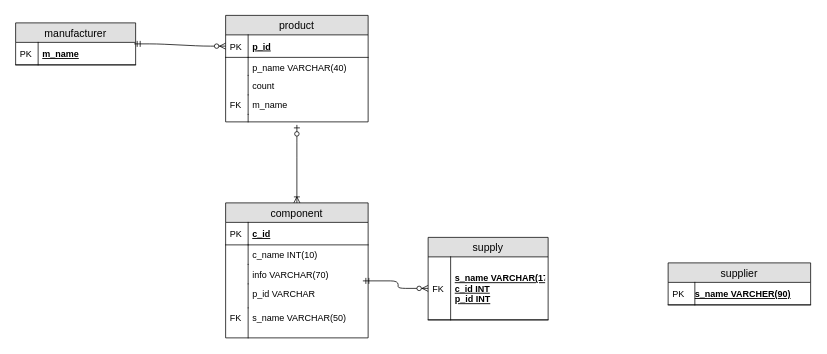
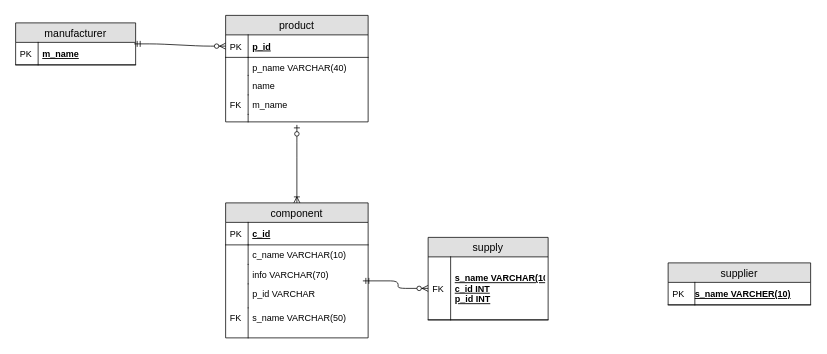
- <mxCell id="10" value="count" style="shape=partialRectangle;top=0;left=0;right=0;bottom=0;align=left;verticalAlign=top;fillColor=none;spacingLeft=34;spacingRight=4;overflow=hidden;rotatable=0;points=[[0,0.5],[1,0.5]];portConstraint=eastwest;dropTarget=0;fontSize=12;" vertex="1" parent="5"><mxGeometry y="80" width="190" height="26" as="geometry" /></mxCell>
+ <mxCell id="10" value="name" style="shape=partialRectangle;top=0;left=0;right=0;bottom=0;align=left;verticalAlign=top;fillColor=none;spacingLeft=34;spacingRight=4;overflow=hidden;rotatable=0;points=[[0,0.5],[1,0.5]];portConstraint=eastwest;dropTarget=0;fontSize=12;" vertex="1" parent="5"><mxGeometry y="80" width="190" height="26" as="geometry" /></mxCell>
- <mxCell id="19" value="c_name INT(10)" style="shape=partialRectangle;top=0;left=0;right=0;bottom=0;align=left;verticalAlign=top;fillColor=none;spacingLeft=34;spacingRight=4;overflow=hidden;rotatable=0;points=[[0,0.5],[1,0.5]];portConstraint=eastwest;dropTarget=0;fontSize=12;" vertex="1" parent="16"><mxGeometry y="56" width="190" height="26" as="geometry" /></mxCell>
+ <mxCell id="19" value="c_name VARCHAR(10)" style="shape=partialRectangle;top=0;left=0;right=0;bottom=0;align=left;verticalAlign=top;fillColor=none;spacingLeft=34;spacingRight=4;overflow=hidden;rotatable=0;points=[[0,0.5],[1,0.5]];portConstraint=eastwest;dropTarget=0;fontSize=12;" vertex="1" parent="16"><mxGeometry y="56" width="190" height="26" as="geometry" /></mxCell>
- <mxCell id="31" value="s_name VARCHAR(17)&#10;c_id INT&#10;p_id INT" style="shape=partialRectangle;top=0;left=0;right=0;bottom=1;align=left;verticalAlign=middle;fillColor=none;spacingLeft=34;spacingRight=4;overflow=hidden;rotatable=0;points=[[0,0.5],[1,0.5]];portConstraint=eastwest;dropTarget=0;fontStyle=5;fontSize=12;" vertex="1" parent="30"><mxGeometry y="26" width="160" height="84" as="geometry" /></mxCell>
+ <mxCell id="31" value="s_name VARCHAR(10)&#10;c_id INT&#10;p_id INT" style="shape=partialRectangle;top=0;left=0;right=0;bottom=1;align=left;verticalAlign=middle;fillColor=none;spacingLeft=34;spacingRight=4;overflow=hidden;rotatable=0;points=[[0,0.5],[1,0.5]];portConstraint=eastwest;dropTarget=0;fontStyle=5;fontSize=12;" vertex="1" parent="30"><mxGeometry y="26" width="160" height="84" as="geometry" /></mxCell>
- <mxCell id="28" value="s_name VARCHER(90)" style="shape=partialRectangle;top=0;left=0;right=0;bottom=1;align=left;verticalAlign=middle;fillColor=none;spacingLeft=34;spacingRight=4;overflow=hidden;rotatable=0;points=[[0,0.5],[1,0.5]];portConstraint=eastwest;dropTarget=0;fontStyle=5;fontSize=12;" vertex="1" parent="27"><mxGeometry y="26" width="190" height="30" as="geometry" /></mxCell>
+ <mxCell id="28" value="s_name VARCHER(10)" style="shape=partialRectangle;top=0;left=0;right=0;bottom=1;align=left;verticalAlign=middle;fillColor=none;spacingLeft=34;spacingRight=4;overflow=hidden;rotatable=0;points=[[0,0.5],[1,0.5]];portConstraint=eastwest;dropTarget=0;fontStyle=5;fontSize=12;" vertex="1" parent="27"><mxGeometry y="26" width="190" height="30" as="geometry" /></mxCell>
